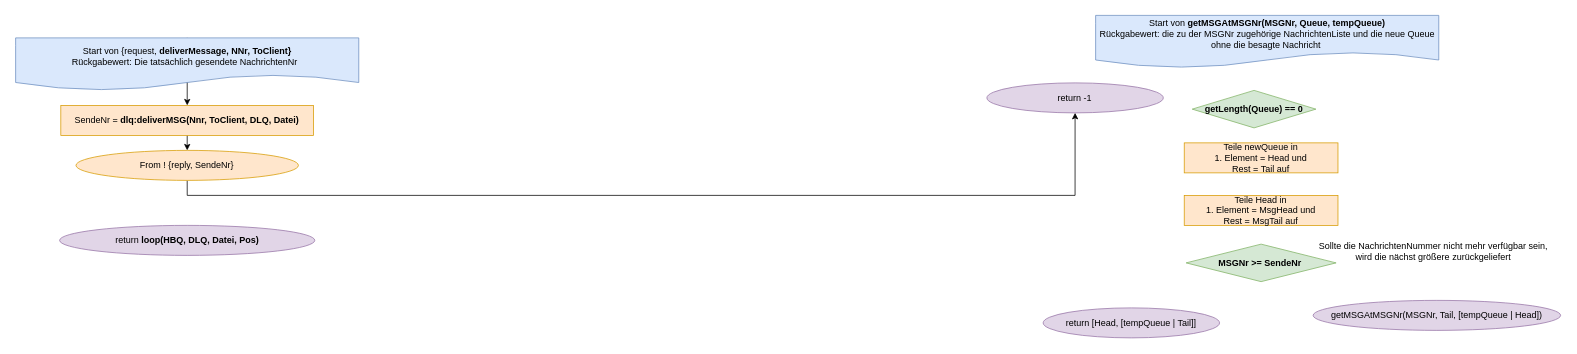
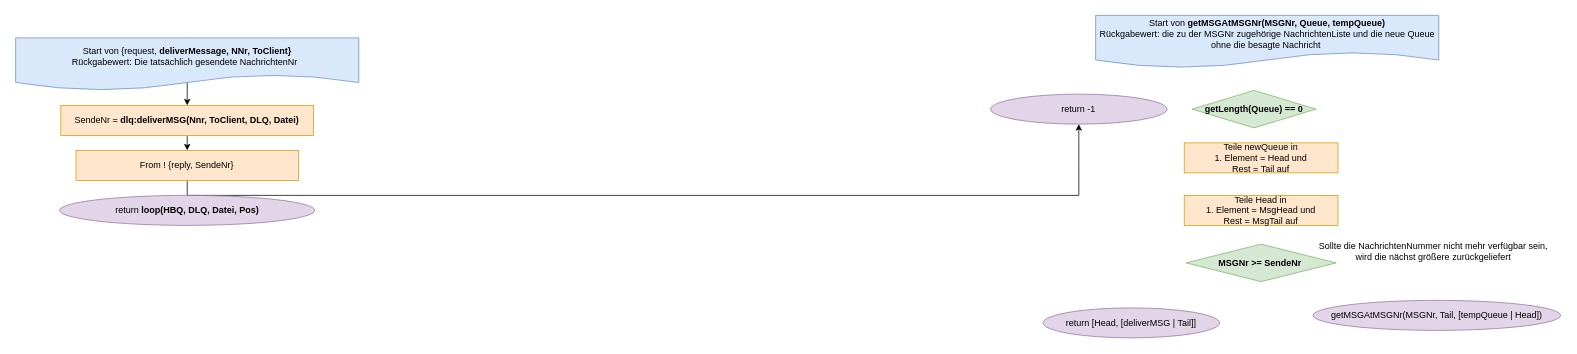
- <mxCell id="5" value="return -1" style="ellipse;whiteSpace=wrap;html=1;rounded=0;fillColor=#e1d5e7;strokeColor=#9673a6;" parent="1" vertex="1"><mxGeometry x="1315" y="110" width="235.23" height="40" as="geometry" /></mxCell>
+ <mxCell id="5" value="return -1" style="ellipse;whiteSpace=wrap;html=1;rounded=0;fillColor=#e1d5e7;strokeColor=#9673a6;" parent="1" vertex="1"><mxGeometry x="1320" y="125" width="235.23" height="40" as="geometry" /></mxCell>
- <mxCell id="16" value="From ! {reply, SendeNr}" style="ellipse;whiteSpace=wrap;html=1;fillColor=#ffe6cc;strokeColor=#d79b00;" parent="1" vertex="1"><mxGeometry x="100.49" y="200" width="296.56" height="40" as="geometry" /></mxCell>
+ <mxCell id="16" value="From ! {reply, SendeNr}" style="rounded=0;whiteSpace=wrap;html=1;fillColor=#ffe6cc;strokeColor=#d79b00;" parent="1" vertex="1"><mxGeometry x="100.49" y="200" width="296.56" height="40" as="geometry" /></mxCell>
- <mxCell id="17" value="return &lt;b&gt;loop(HBQ, DLQ, Datei, Pos)&lt;/b&gt;" style="ellipse;whiteSpace=wrap;html=1;rounded=0;fillColor=#e1d5e7;strokeColor=#9673a6;" parent="1" vertex="1"><mxGeometry x="78.65" y="300" width="340.23" height="40" as="geometry" /></mxCell>
+ <mxCell id="17" value="return &lt;b&gt;loop(HBQ, DLQ, Datei, Pos)&lt;/b&gt;" style="ellipse;whiteSpace=wrap;html=1;rounded=0;fillColor=#e1d5e7;strokeColor=#9673a6;" parent="1" vertex="1"><mxGeometry x="78.65" y="260" width="340.23" height="40" as="geometry" /></mxCell>
- <mxCell id="9" value="return [Head, [tempQueue | Tail]]" style="ellipse;whiteSpace=wrap;html=1;rounded=0;fillColor=#e1d5e7;strokeColor=#9673a6;" parent="1" vertex="1"><mxGeometry x="1390" y="410" width="235.23" height="40" as="geometry" /></mxCell>
+ <mxCell id="9" value="return [Head, [deliverMSG | Tail]]" style="ellipse;whiteSpace=wrap;html=1;rounded=0;fillColor=#e1d5e7;strokeColor=#9673a6;" parent="1" vertex="1"><mxGeometry x="1390" y="410" width="235.23" height="40" as="geometry" /></mxCell>
